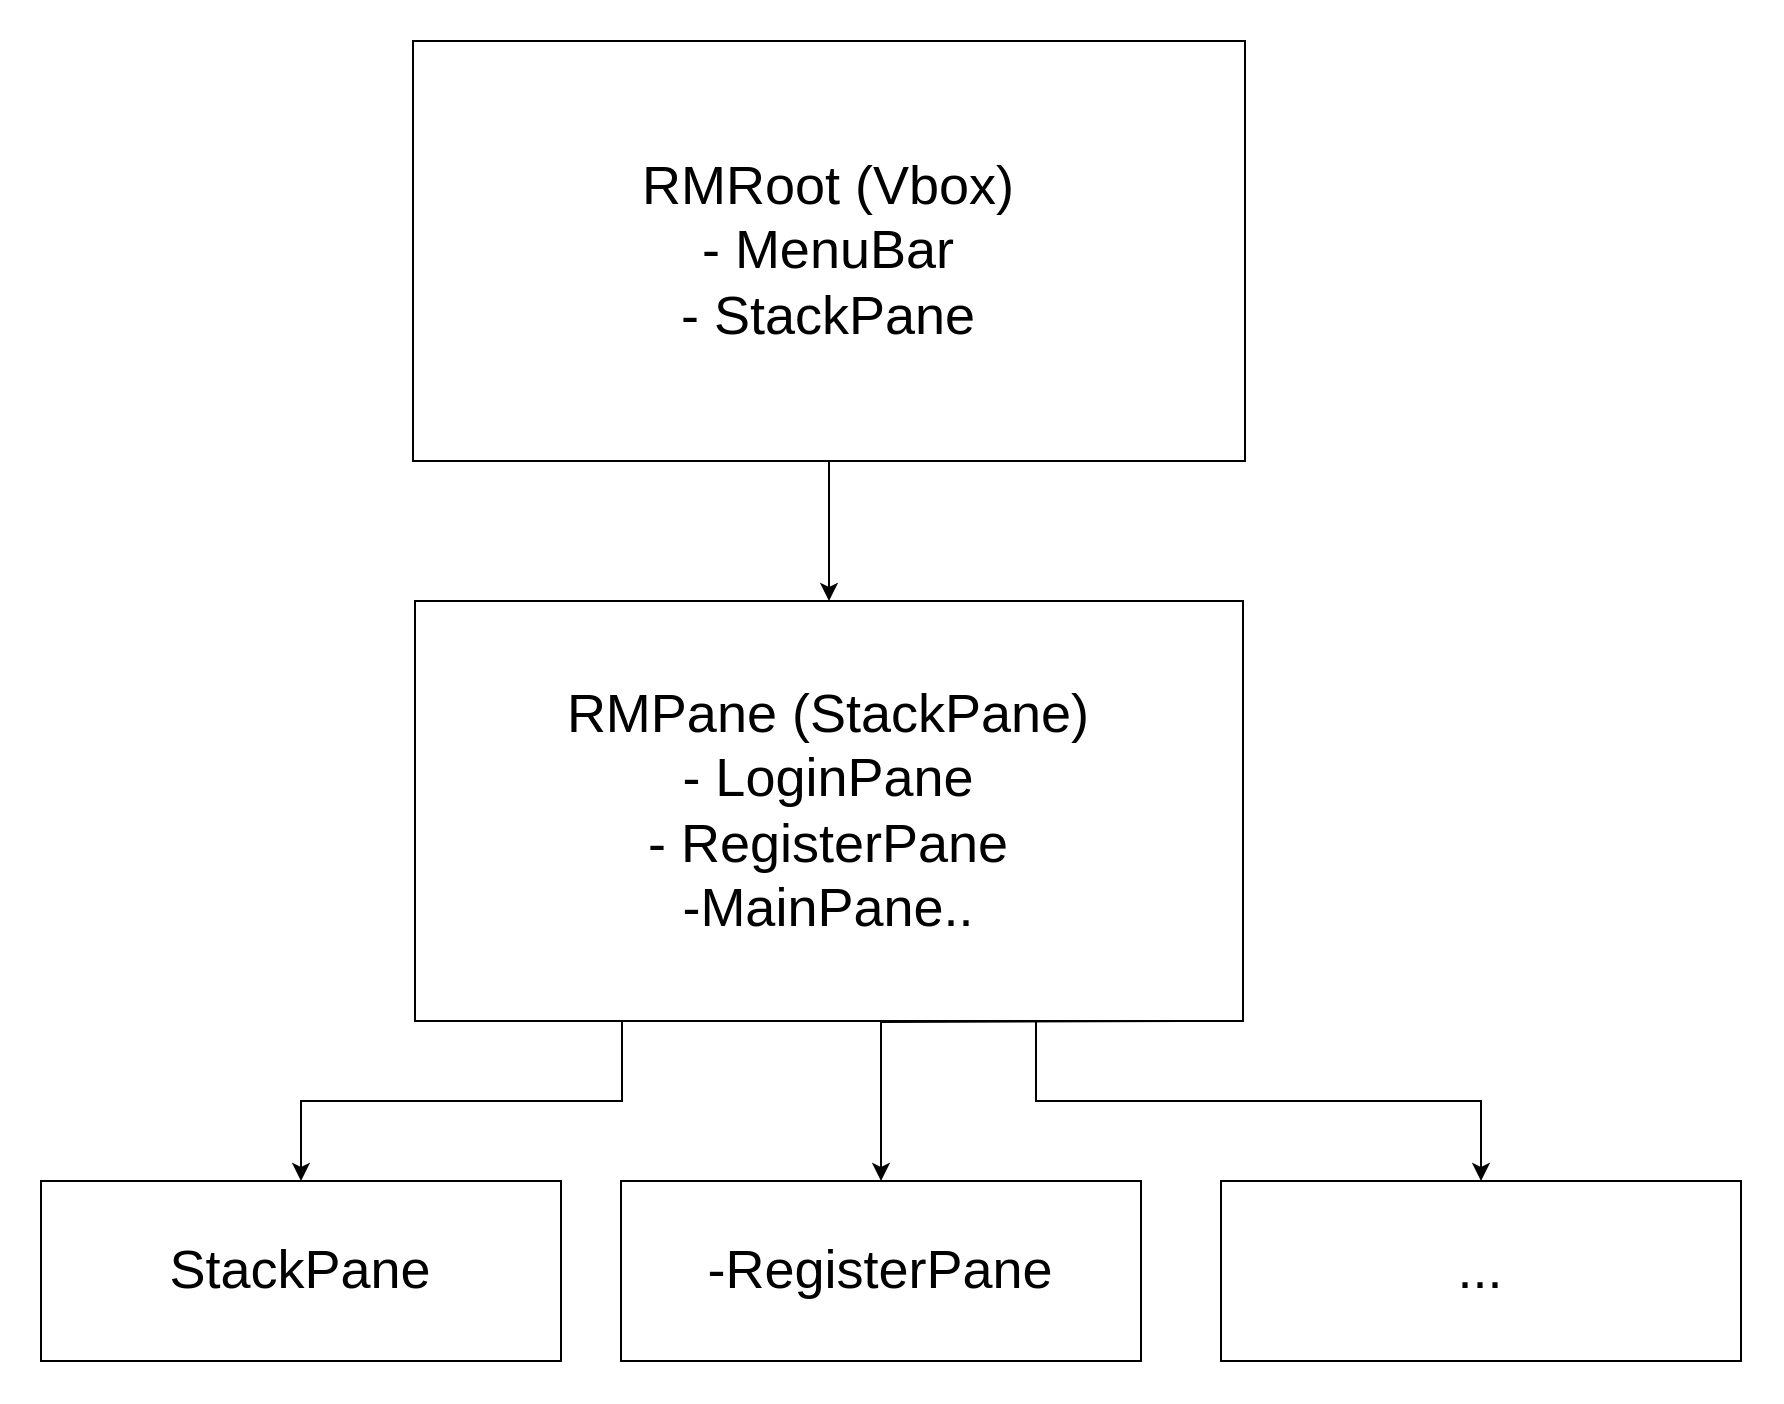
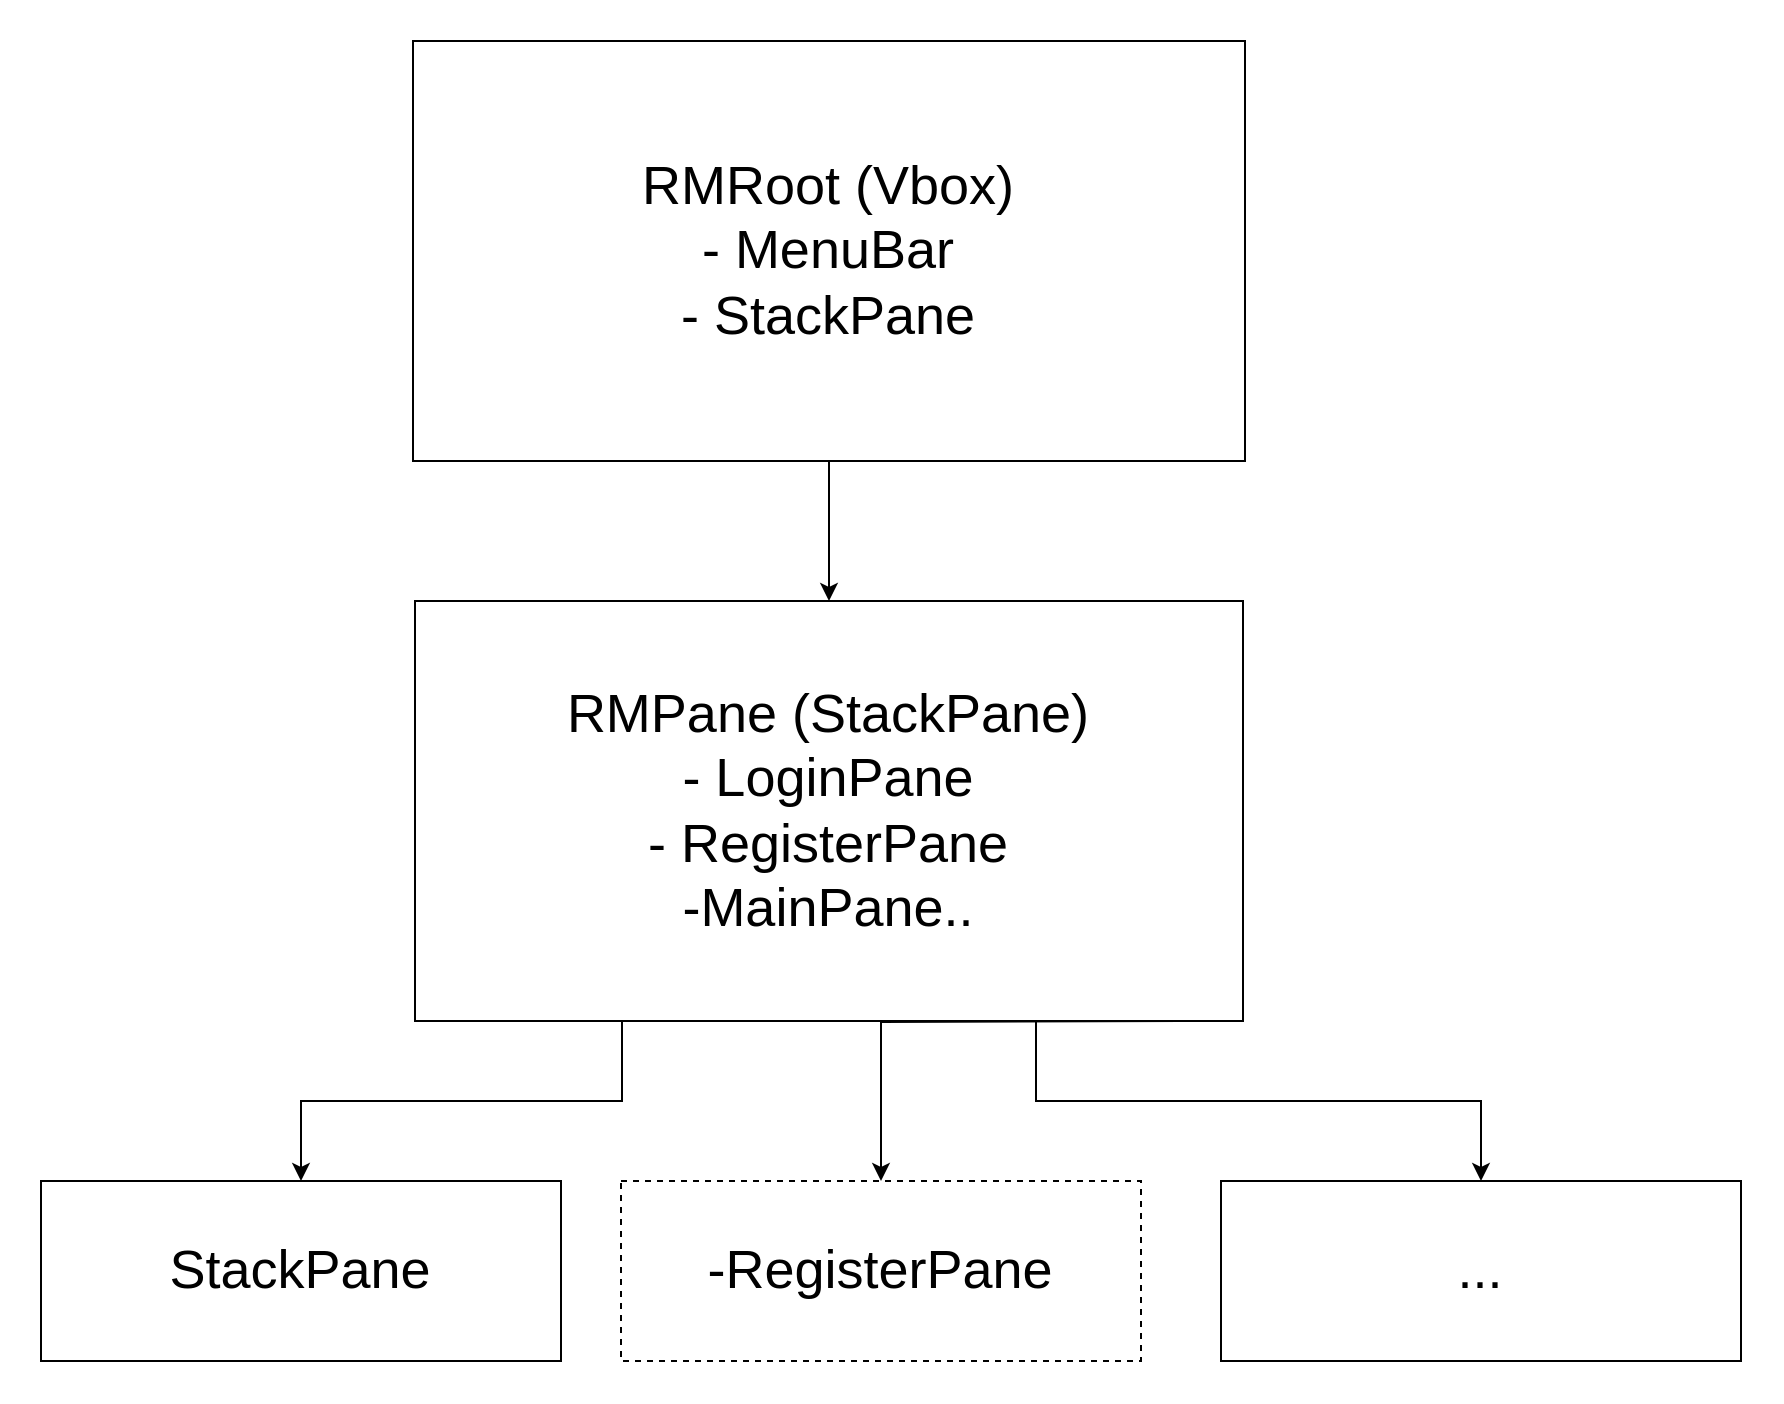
- <mxCell id="9" value="&lt;font style=&quot;font-size: 27px&quot;&gt;-RegisterPane&lt;br&gt;&lt;/font&gt;" style="rounded=0;whiteSpace=wrap;html=1;" vertex="1" parent="1"><mxGeometry x="310" y="590" width="260" height="90" as="geometry" /></mxCell>
+ <mxCell id="9" value="&lt;font style=&quot;font-size: 27px&quot;&gt;-RegisterPane&lt;br&gt;&lt;/font&gt;" style="rounded=0;whiteSpace=wrap;html=1;dashed=1;" vertex="1" parent="1"><mxGeometry x="310" y="590" width="260" height="90" as="geometry" /></mxCell>
